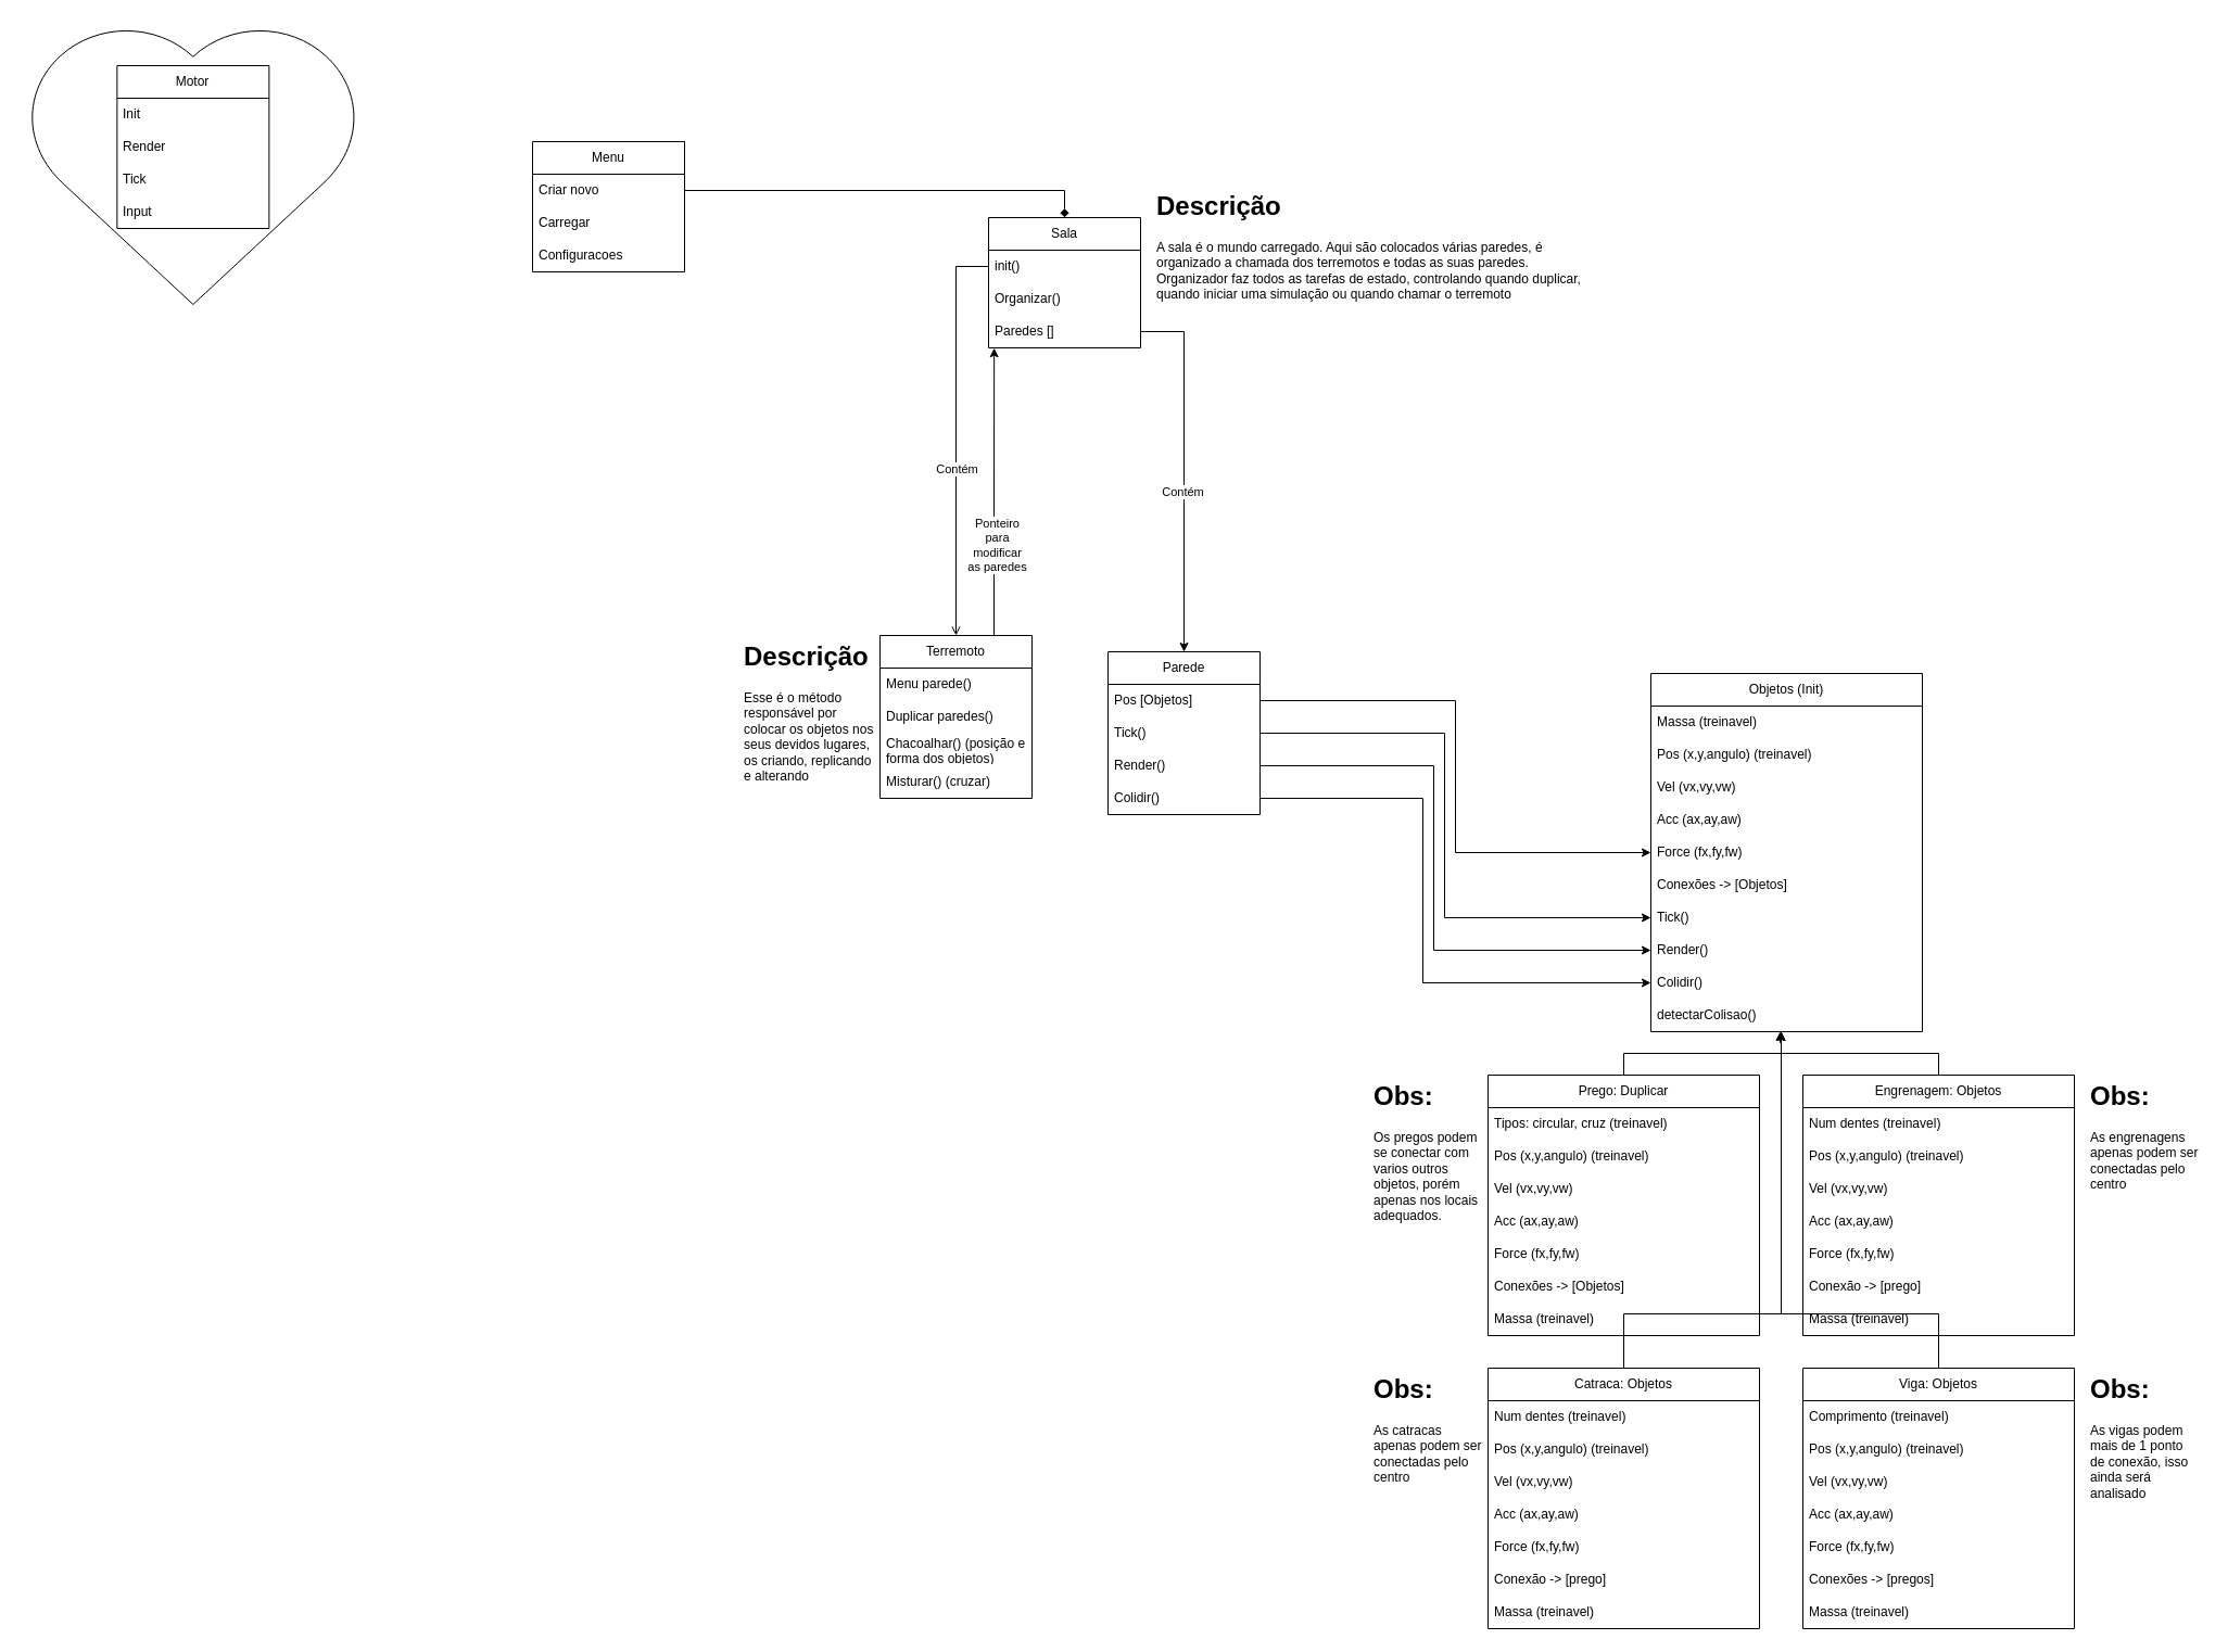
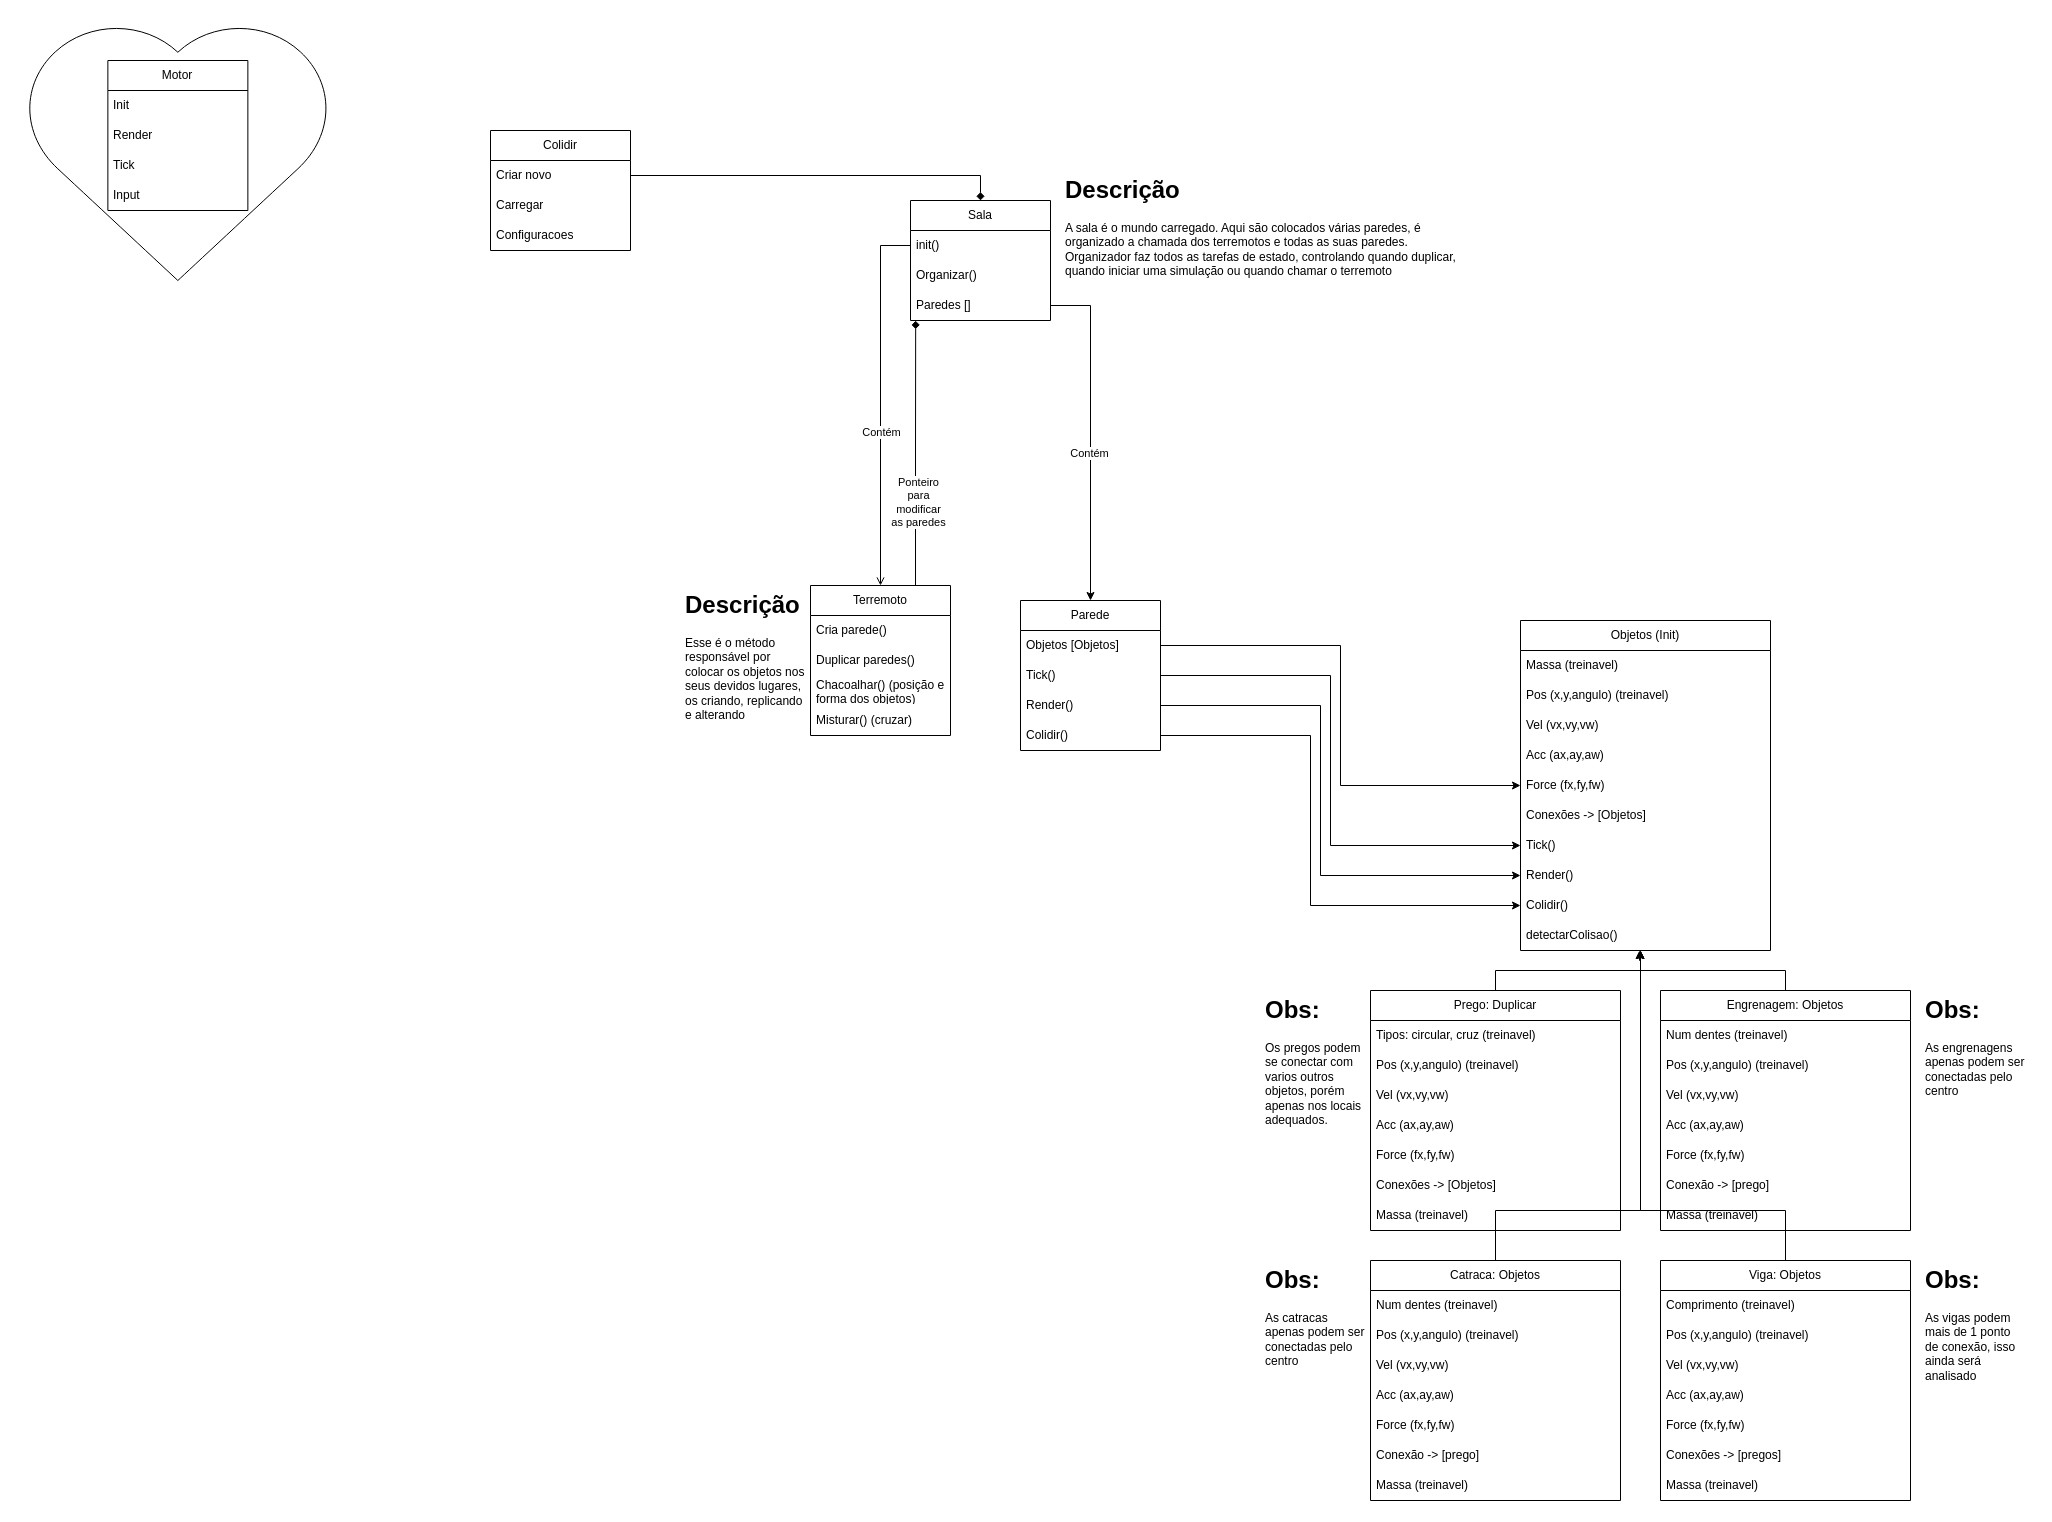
- <mxCell id="74" value="Menu" style="swimlane;fontStyle=0;childLayout=stackLayout;horizontal=1;startSize=30;horizontalStack=0;resizeParent=1;resizeParentMax=0;resizeLast=0;collapsible=1;marginBottom=0;whiteSpace=wrap;html=1;" parent="1" vertex="1"><mxGeometry x="490" y="130" width="140" height="120" as="geometry" /></mxCell>
+ <mxCell id="74" value="Colidir" style="swimlane;fontStyle=0;childLayout=stackLayout;horizontal=1;startSize=30;horizontalStack=0;resizeParent=1;resizeParentMax=0;resizeLast=0;collapsible=1;marginBottom=0;whiteSpace=wrap;html=1;" parent="1" vertex="1"><mxGeometry x="490" y="130" width="140" height="120" as="geometry" /></mxCell>
- <mxCell id="88" style="edgeStyle=orthogonalEdgeStyle;rounded=0;orthogonalLoop=1;jettySize=auto;html=1;exitX=0.75;exitY=0;exitDx=0;exitDy=0;entryX=0.037;entryY=1.007;entryDx=0;entryDy=0;entryPerimeter=0;" parent="1" source="62" target="81" edge="1"><mxGeometry relative="1" as="geometry" /></mxCell>
+ <mxCell id="88" style="edgeStyle=orthogonalEdgeStyle;rounded=0;orthogonalLoop=1;jettySize=auto;html=1;exitX=0.75;exitY=0;exitDx=0;exitDy=0;entryX=0.037;entryY=1.007;entryDx=0;entryDy=0;entryPerimeter=0;endArrow=diamond;" parent="1" source="62" target="81" edge="1"><mxGeometry relative="1" as="geometry" /></mxCell>
- <mxCell id="63" value="Menu parede()" style="text;strokeColor=none;fillColor=none;align=left;verticalAlign=middle;spacingLeft=4;spacingRight=4;overflow=hidden;points=[[0,0.5],[1,0.5]];portConstraint=eastwest;rotatable=0;whiteSpace=wrap;html=1;" parent="62" vertex="1"><mxGeometry y="30" width="140" height="30" as="geometry" /></mxCell>
+ <mxCell id="63" value="Cria parede()" style="text;strokeColor=none;fillColor=none;align=left;verticalAlign=middle;spacingLeft=4;spacingRight=4;overflow=hidden;points=[[0,0.5],[1,0.5]];portConstraint=eastwest;rotatable=0;whiteSpace=wrap;html=1;" parent="62" vertex="1"><mxGeometry y="30" width="140" height="30" as="geometry" /></mxCell>
- <mxCell id="54" value="Pos [Objetos]" style="text;strokeColor=none;fillColor=none;align=left;verticalAlign=middle;spacingLeft=4;spacingRight=4;overflow=hidden;points=[[0,0.5],[1,0.5]];portConstraint=eastwest;rotatable=0;whiteSpace=wrap;html=1;" parent="53" vertex="1"><mxGeometry y="30" width="140" height="30" as="geometry" /></mxCell>
+ <mxCell id="54" value="Objetos [Objetos]" style="text;strokeColor=none;fillColor=none;align=left;verticalAlign=middle;spacingLeft=4;spacingRight=4;overflow=hidden;points=[[0,0.5],[1,0.5]];portConstraint=eastwest;rotatable=0;whiteSpace=wrap;html=1;" parent="53" vertex="1"><mxGeometry y="30" width="140" height="30" as="geometry" /></mxCell>
